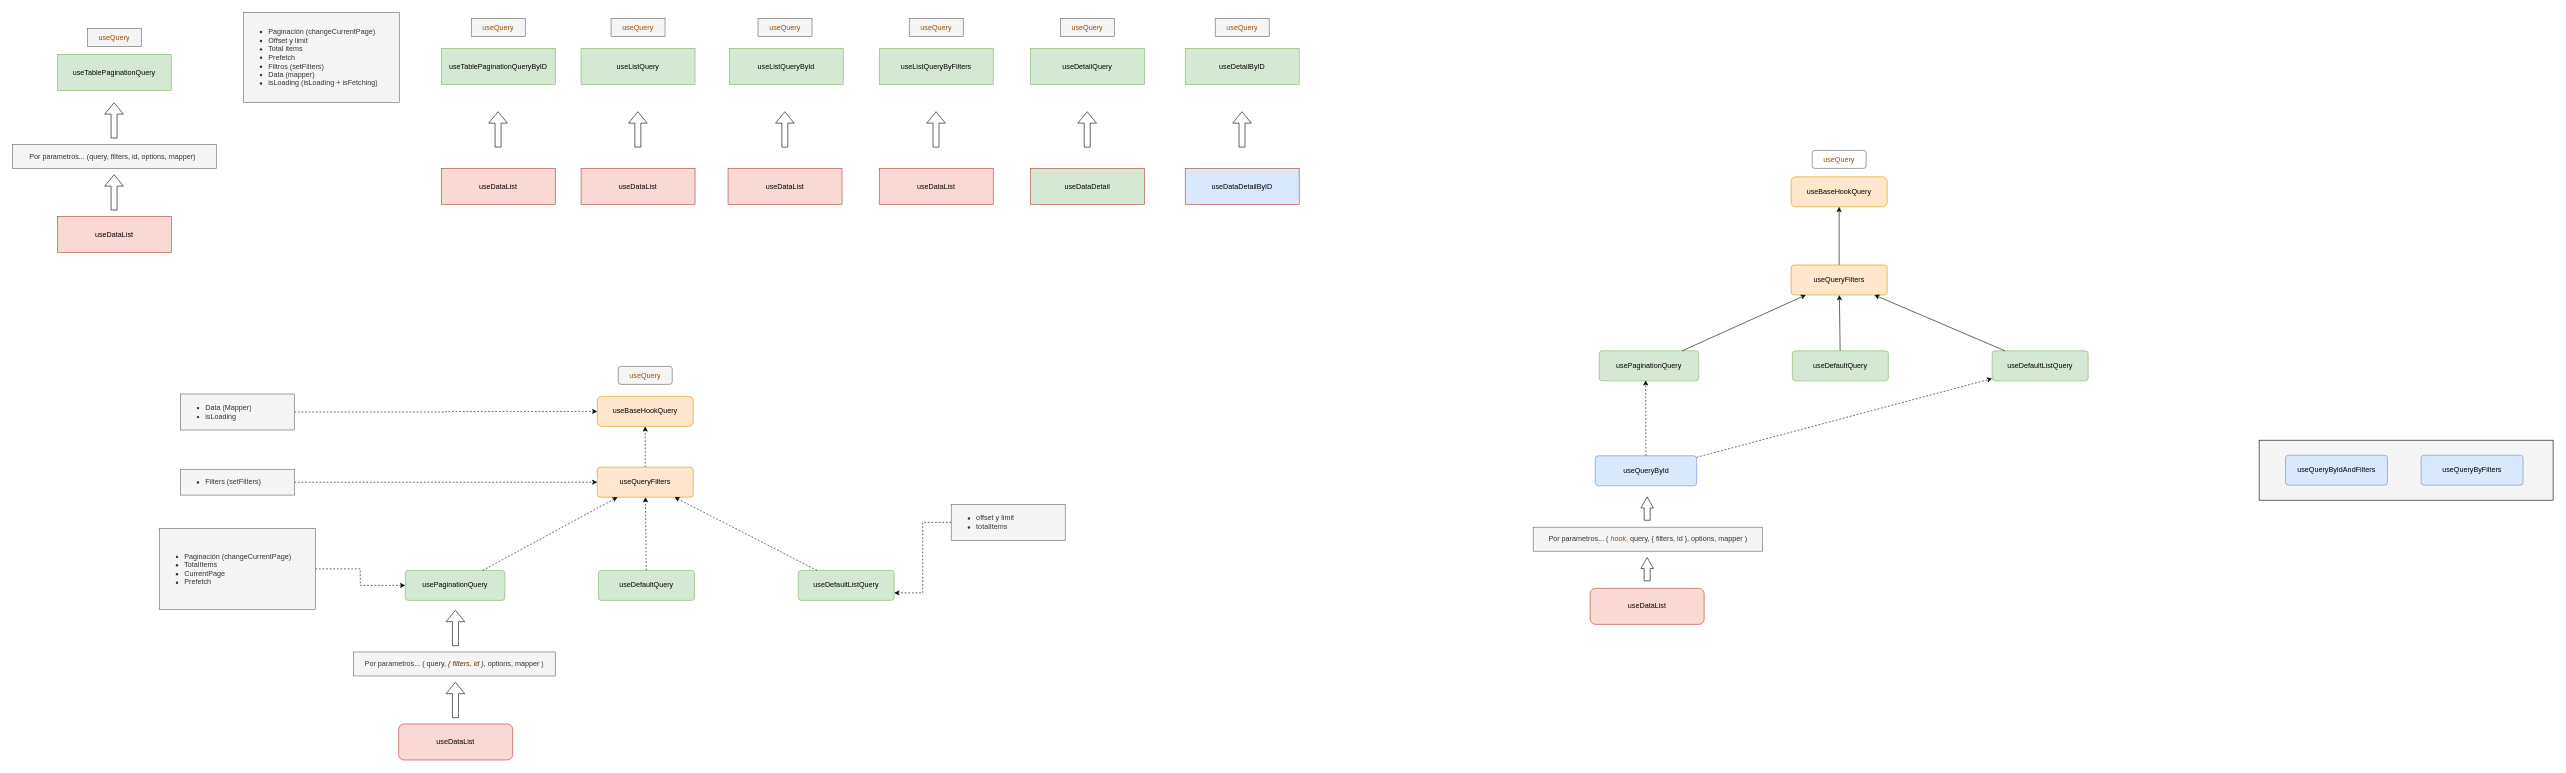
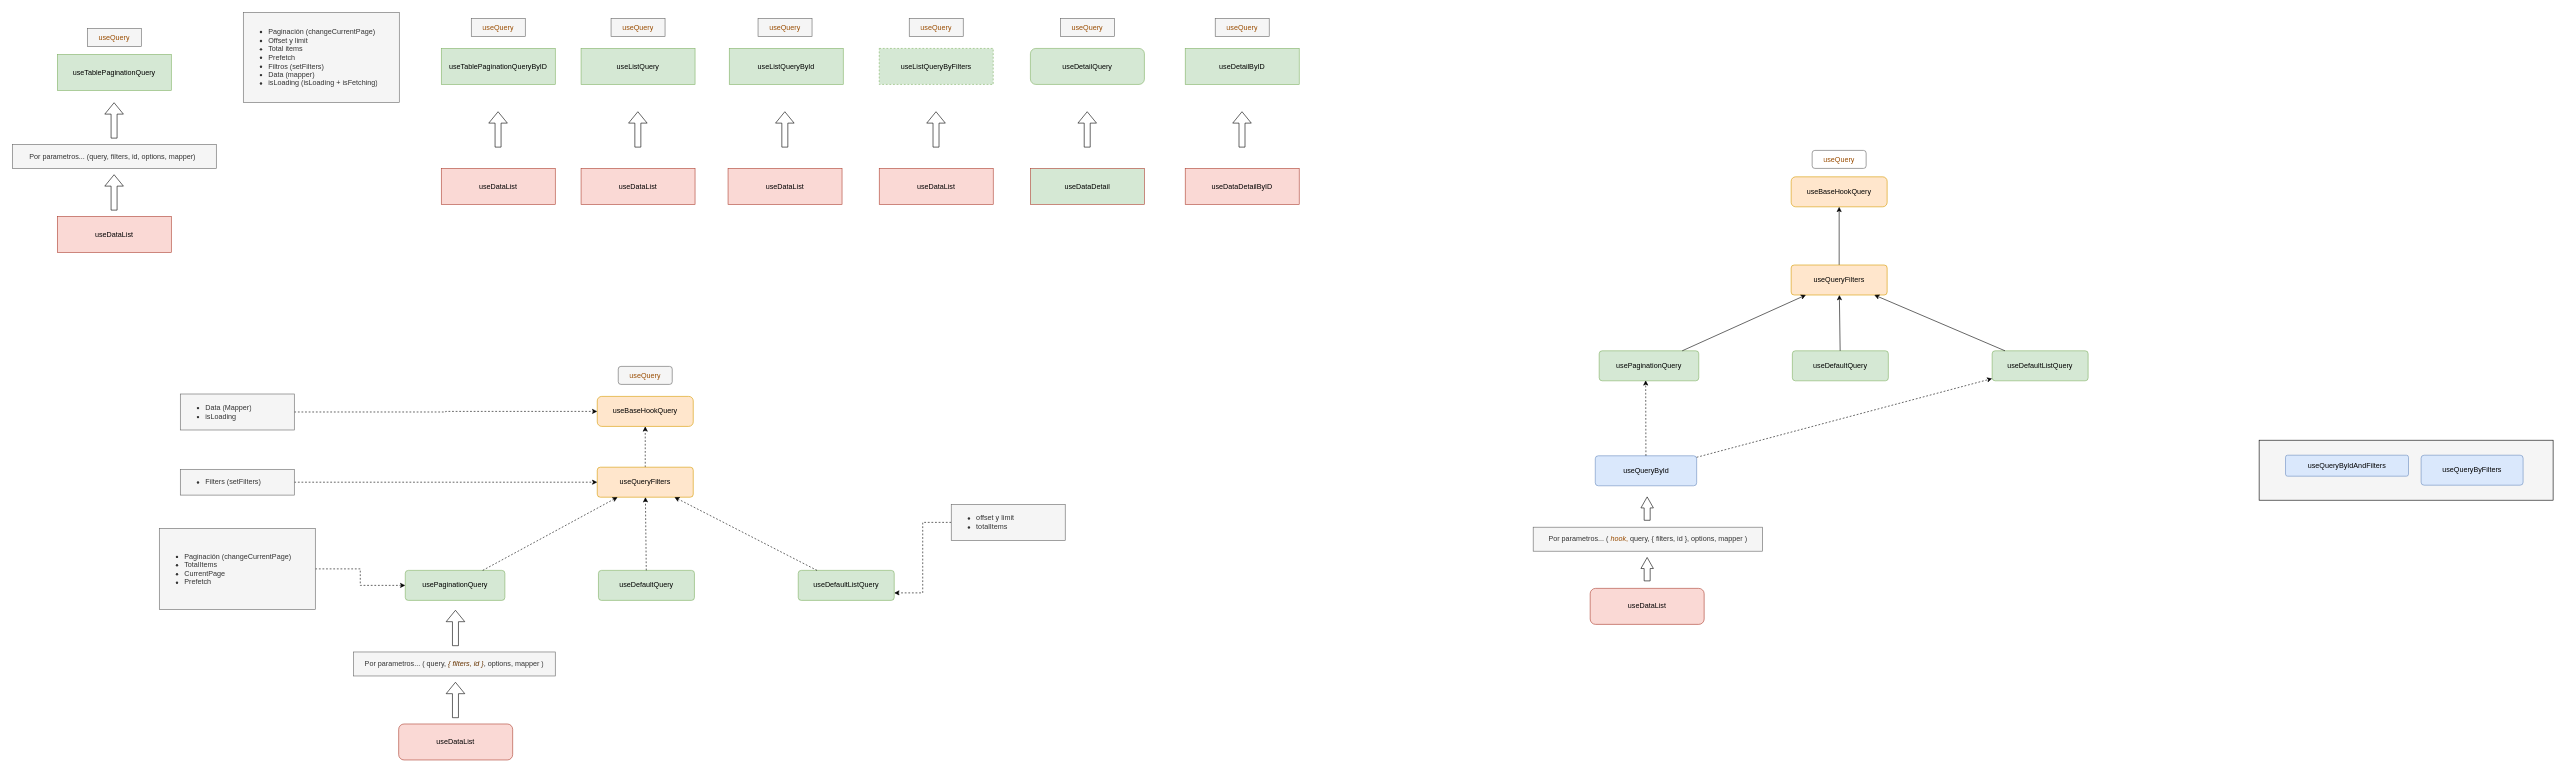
- <mxCell id="20" value="useListQueryByFilters" style="whiteSpace=wrap;html=1;fillColor=#d5e8d4;strokeColor=#82b366;" vertex="1" parent="1"><mxGeometry x="1465" y="80" width="190" height="60" as="geometry" /></mxCell>
+ <mxCell id="20" value="useListQueryByFilters" style="whiteSpace=wrap;html=1;fillColor=#d5e8d4;strokeColor=#82b366;dashed=1;" vertex="1" parent="1"><mxGeometry x="1465" y="80" width="190" height="60" as="geometry" /></mxCell>
- <mxCell id="17" value="useDetailQuery" style="whiteSpace=wrap;html=1;fillColor=#d5e8d4;strokeColor=#82b366;" vertex="1" parent="1"><mxGeometry x="1717" y="80" width="190" height="60" as="geometry" /></mxCell>
+ <mxCell id="17" value="useDetailQuery" style="whiteSpace=wrap;html=1;fillColor=#d5e8d4;strokeColor=#82b366;rounded=1;" vertex="1" parent="1"><mxGeometry x="1717" y="80" width="190" height="60" as="geometry" /></mxCell>
- <mxCell id="40" value="&lt;div&gt;useDataDetailByID&lt;/div&gt;" style="whiteSpace=wrap;html=1;fillColor=#dae8fc;strokeColor=#ae4132;" vertex="1" parent="1"><mxGeometry x="1975" y="280" width="190" height="60" as="geometry" /></mxCell>
+ <mxCell id="40" value="&lt;div&gt;useDataDetailByID&lt;/div&gt;" style="whiteSpace=wrap;html=1;fillColor=#fad9d5;strokeColor=#ae4132;" vertex="1" parent="1"><mxGeometry x="1975" y="280" width="190" height="60" as="geometry" /></mxCell>
- <mxCell id="74" value="useQueryByIdAndFilters" style="rounded=1;whiteSpace=wrap;html=1;fontSize=12;glass=0;strokeWidth=1;shadow=0;arcSize=10;fillColor=#dae8fc;strokeColor=#6c8ebf;" parent="72" vertex="1"><mxGeometry x="44" y="25" width="170" height="50" as="geometry" /></mxCell>
+ <mxCell id="74" value="useQueryByIdAndFilters" style="rounded=1;whiteSpace=wrap;html=1;fontSize=12;glass=0;strokeWidth=1;shadow=0;arcSize=10;fillColor=#dae8fc;strokeColor=#6c8ebf;" parent="72" vertex="1"><mxGeometry x="44" y="25" width="205" height="35" as="geometry" /></mxCell>
